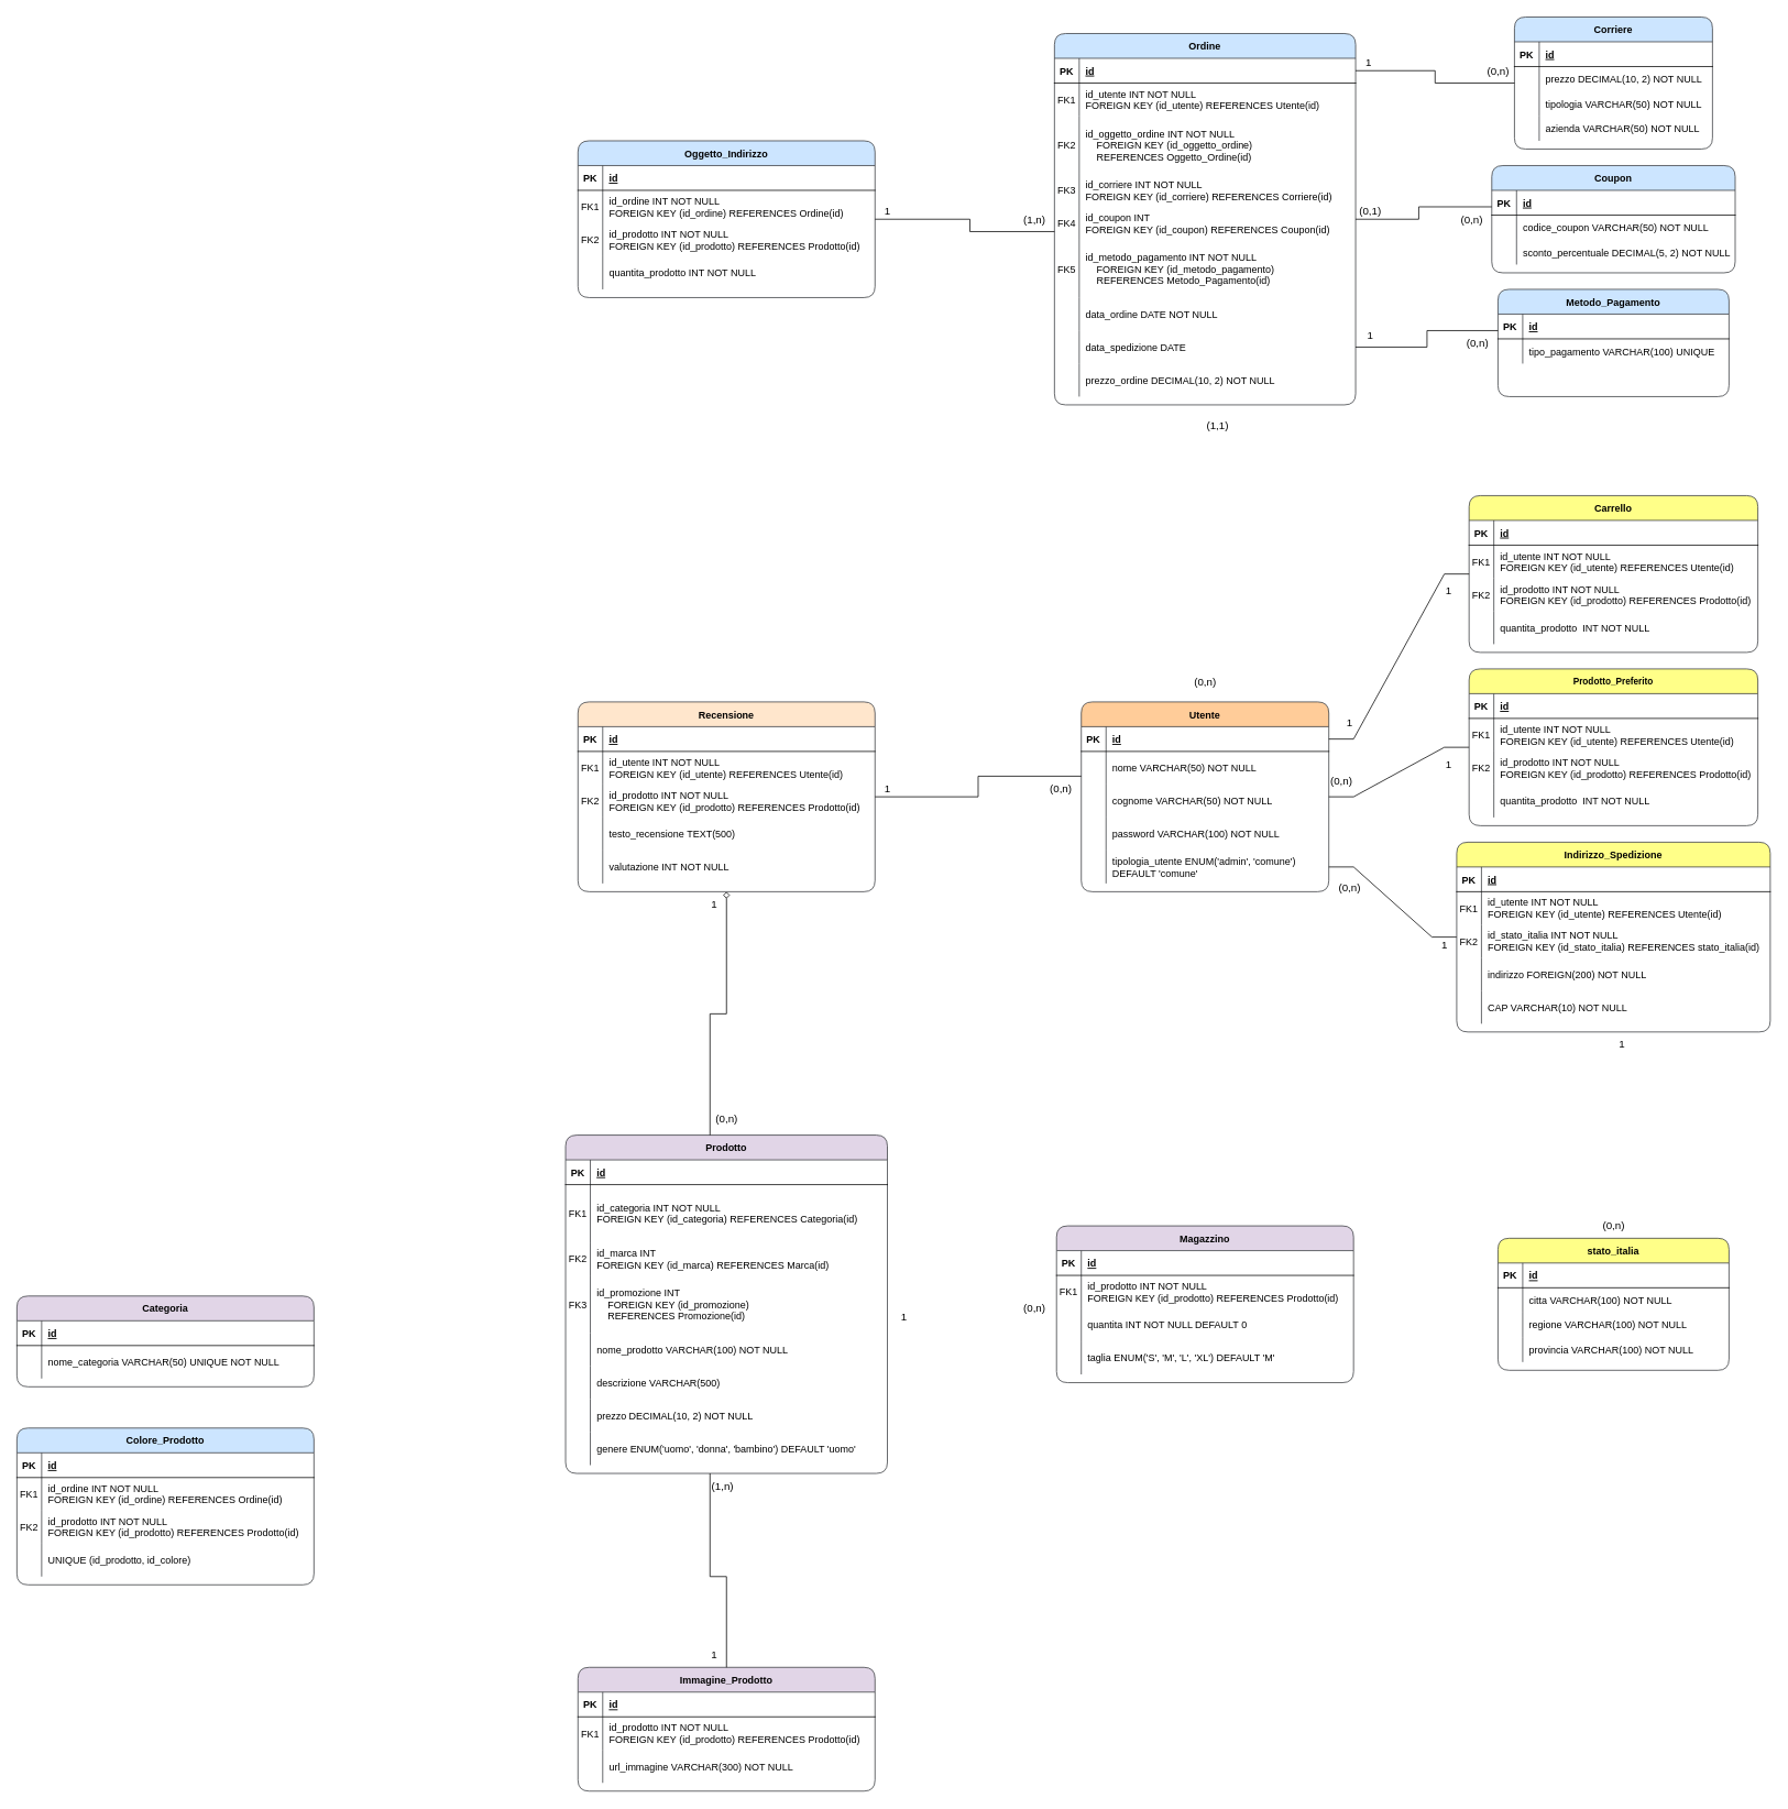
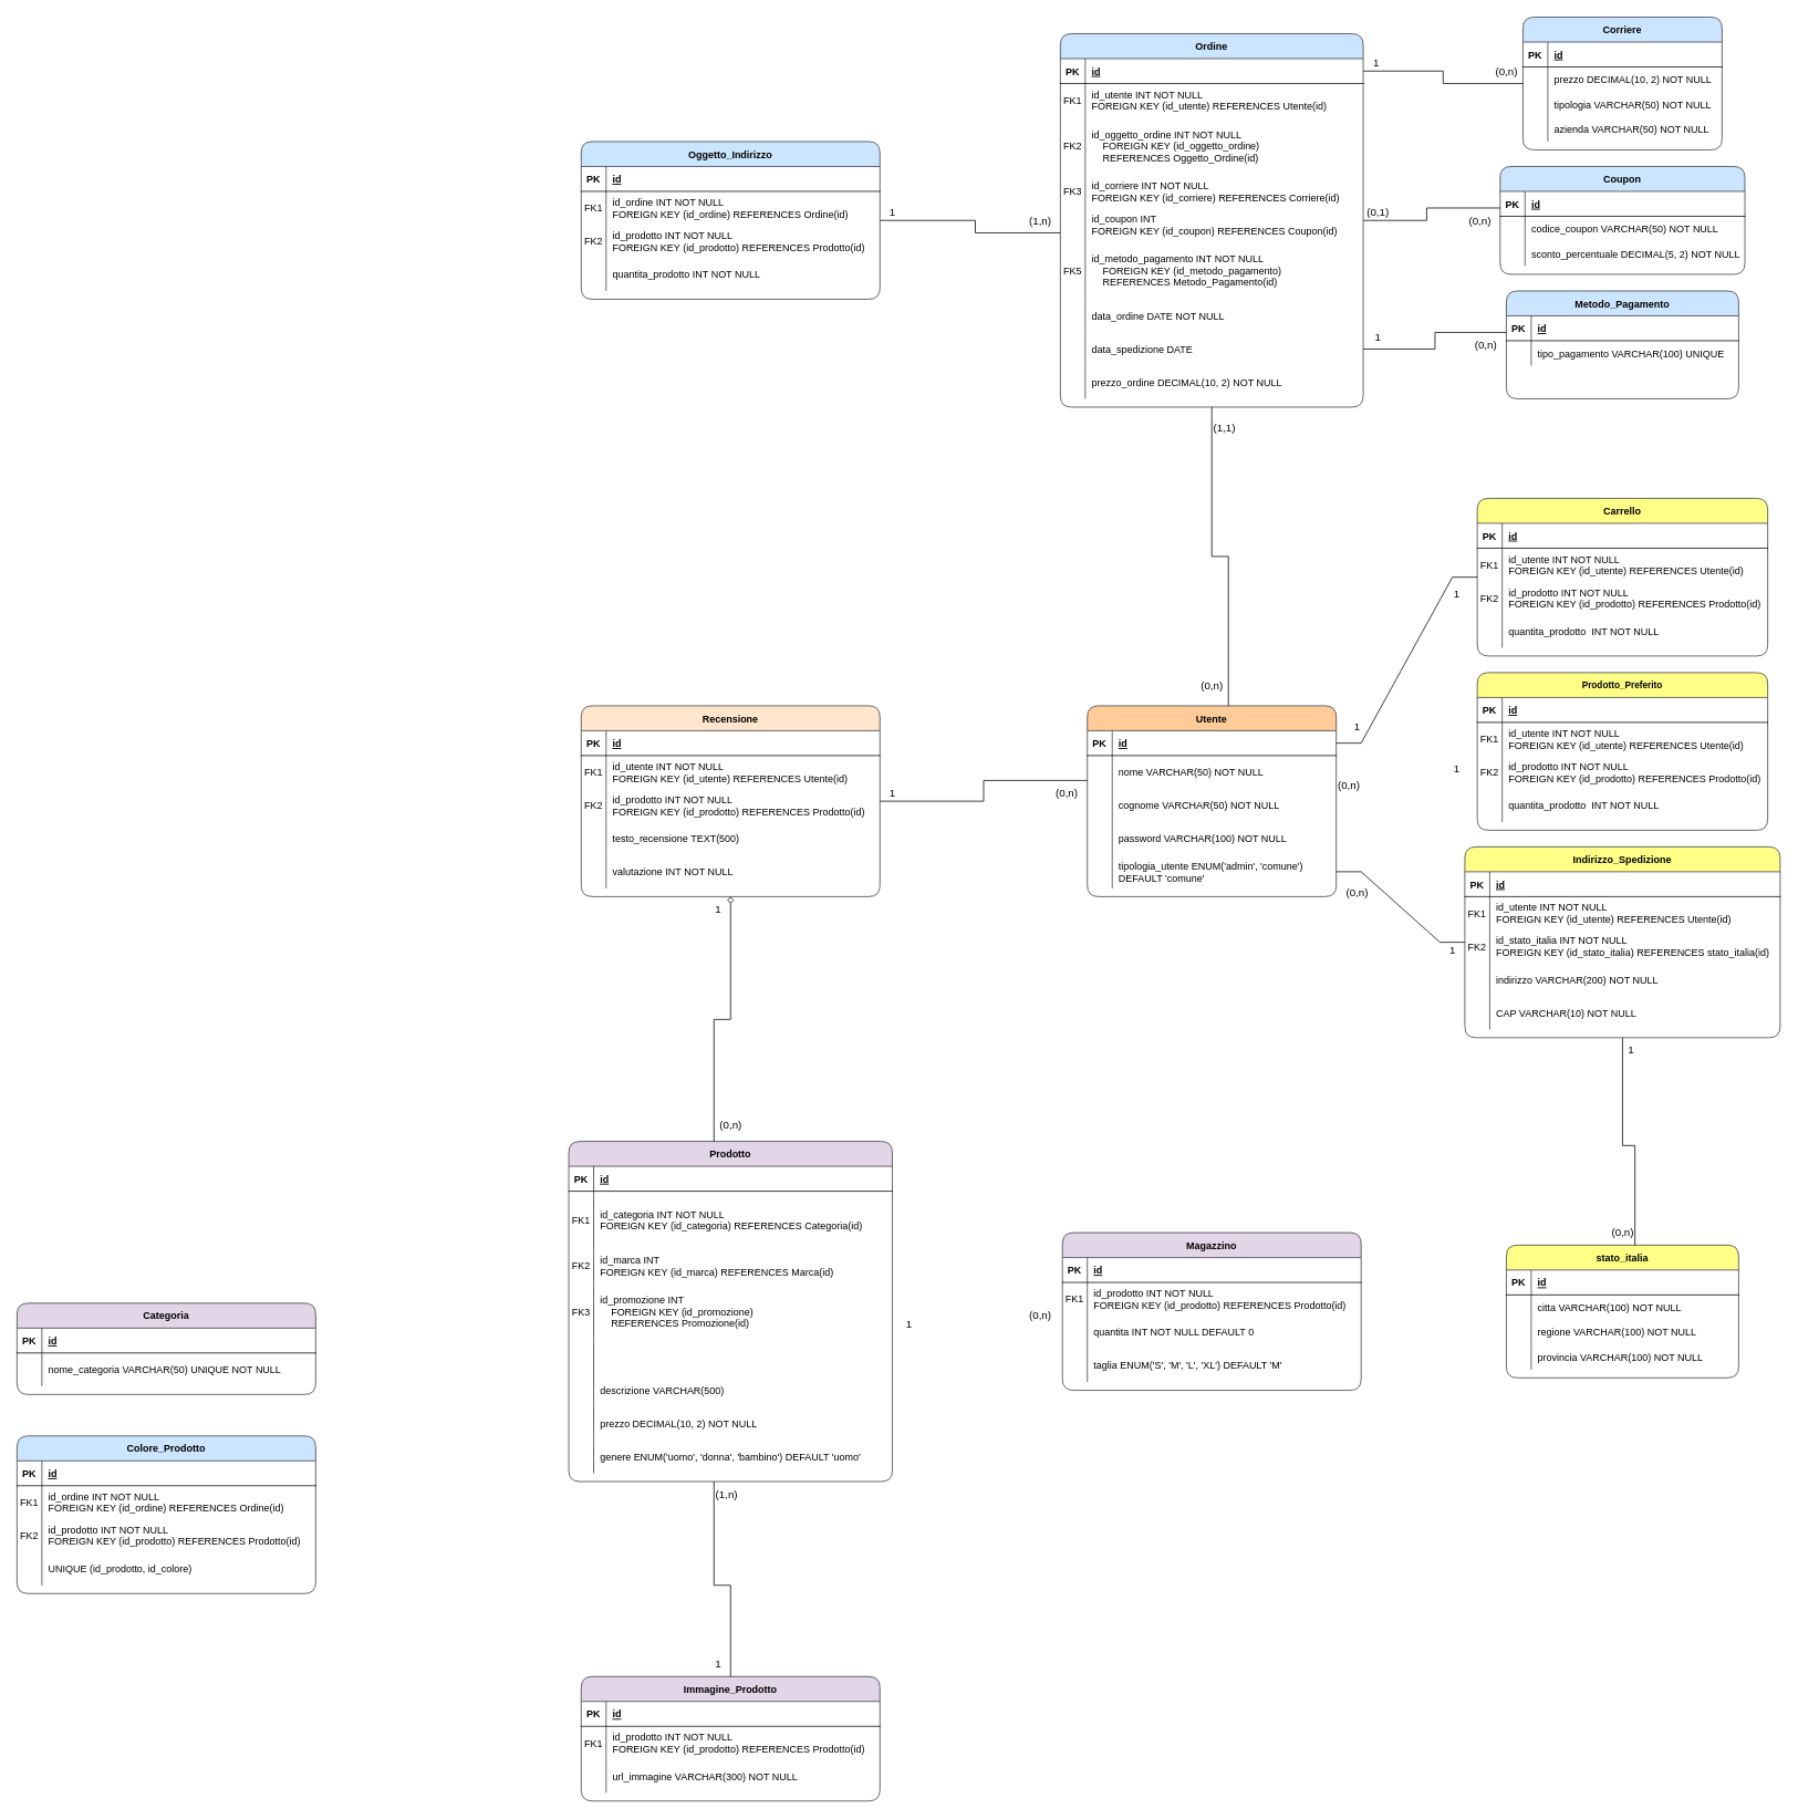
- <mxCell id="123" value="FK4" style="shape=partialRectangle;overflow=hidden;connectable=0;fillColor=none;top=0;left=0;bottom=0;right=0;shadow=0;" vertex="1" parent="122"><mxGeometry width="30" height="40" as="geometry"><mxRectangle width="30" height="40" as="alternateBounds" /></mxGeometry></mxCell>
+ <mxCell id="152" value="" style="fontSize=12;html=1;endArrow=none;endFill=0;rounded=0;elbow=vertical;edgeStyle=orthogonalEdgeStyle;shadow=0;startArrow=none;startFill=0;" edge="1" parent="1" source="15" target="109"><mxGeometry width="100" height="100" relative="1" as="geometry"><mxPoint x="1430" y="750" as="sourcePoint" /><mxPoint x="1390" y="440" as="targetPoint" /><Array as="points"><mxPoint x="1480" y="670" /><mxPoint x="1460" y="670" /></Array></mxGeometry></mxCell>
- <mxCell id="45" value="" style="edgeStyle=entityRelationEdgeStyle;fontSize=12;html=1;endArrow=none;endFill=0;rounded=0;shadow=0;startArrow=none;startFill=0;" edge="1" parent="1" source="15" target="80"><mxGeometry width="100" height="100" relative="1" as="geometry"><mxPoint x="1660" y="1050" as="sourcePoint" /><mxPoint x="1780" y="1065" as="targetPoint" /></mxGeometry></mxCell>
- <mxCell id="105" value="indirizzo FOREIGN(200) NOT NULL" style="shape=partialRectangle;overflow=hidden;connectable=0;fillColor=none;top=0;left=0;bottom=0;right=0;align=left;spacingLeft=6;shadow=0;" vertex="1" parent="103"><mxGeometry x="30" width="350" height="40" as="geometry"><mxRectangle width="350" height="40" as="alternateBounds" /></mxGeometry></mxCell>
+ <mxCell id="105" value="indirizzo VARCHAR(200) NOT NULL" style="shape=partialRectangle;overflow=hidden;connectable=0;fillColor=none;top=0;left=0;bottom=0;right=0;align=left;spacingLeft=6;shadow=0;" vertex="1" parent="103"><mxGeometry x="30" width="350" height="40" as="geometry"><mxRectangle width="350" height="40" as="alternateBounds" /></mxGeometry></mxCell>
+ <mxCell id="47" value="" style="edgeStyle=orthogonalEdgeStyle;fontSize=12;html=1;endArrow=none;rounded=0;shadow=0;endFill=0;startArrow=none;startFill=0;" edge="1" parent="1" source="31" target="93"><mxGeometry width="100" height="100" relative="1" as="geometry"><mxPoint x="1640" y="1430" as="sourcePoint" /><mxPoint x="1930" y="1645" as="targetPoint" /><Array as="points"><mxPoint x="1970" y="1380" /><mxPoint x="1955" y="1380" /></Array></mxGeometry></mxCell>
- <mxCell id="200" value="nome_prodotto VARCHAR(100) NOT NULL" style="shape=partialRectangle;overflow=hidden;connectable=0;fillColor=none;top=0;left=0;bottom=0;right=0;align=left;spacingLeft=6;shadow=0;" vertex="1" parent="198"><mxGeometry x="30" width="360" height="40" as="geometry"><mxRectangle width="360" height="40" as="alternateBounds" /></mxGeometry></mxCell>
